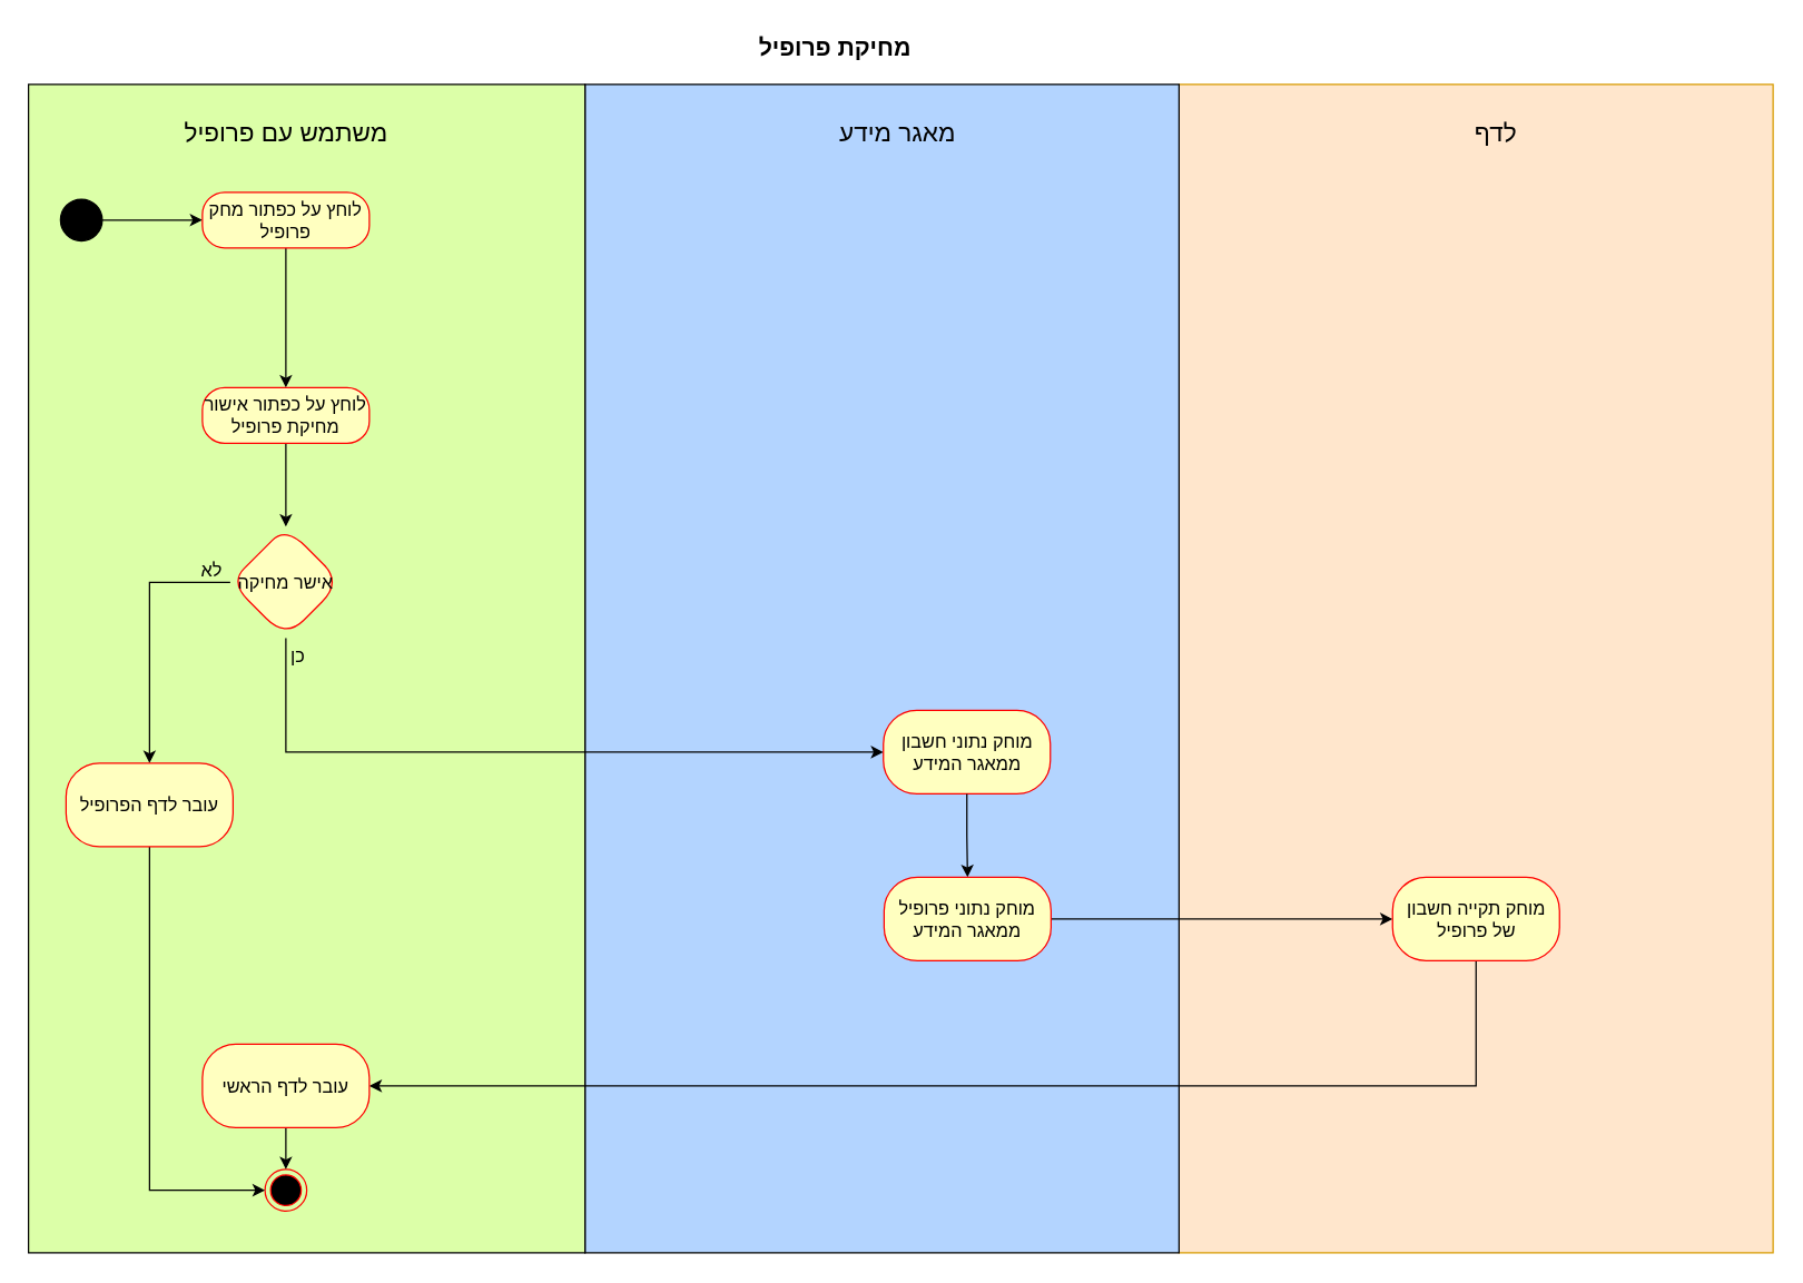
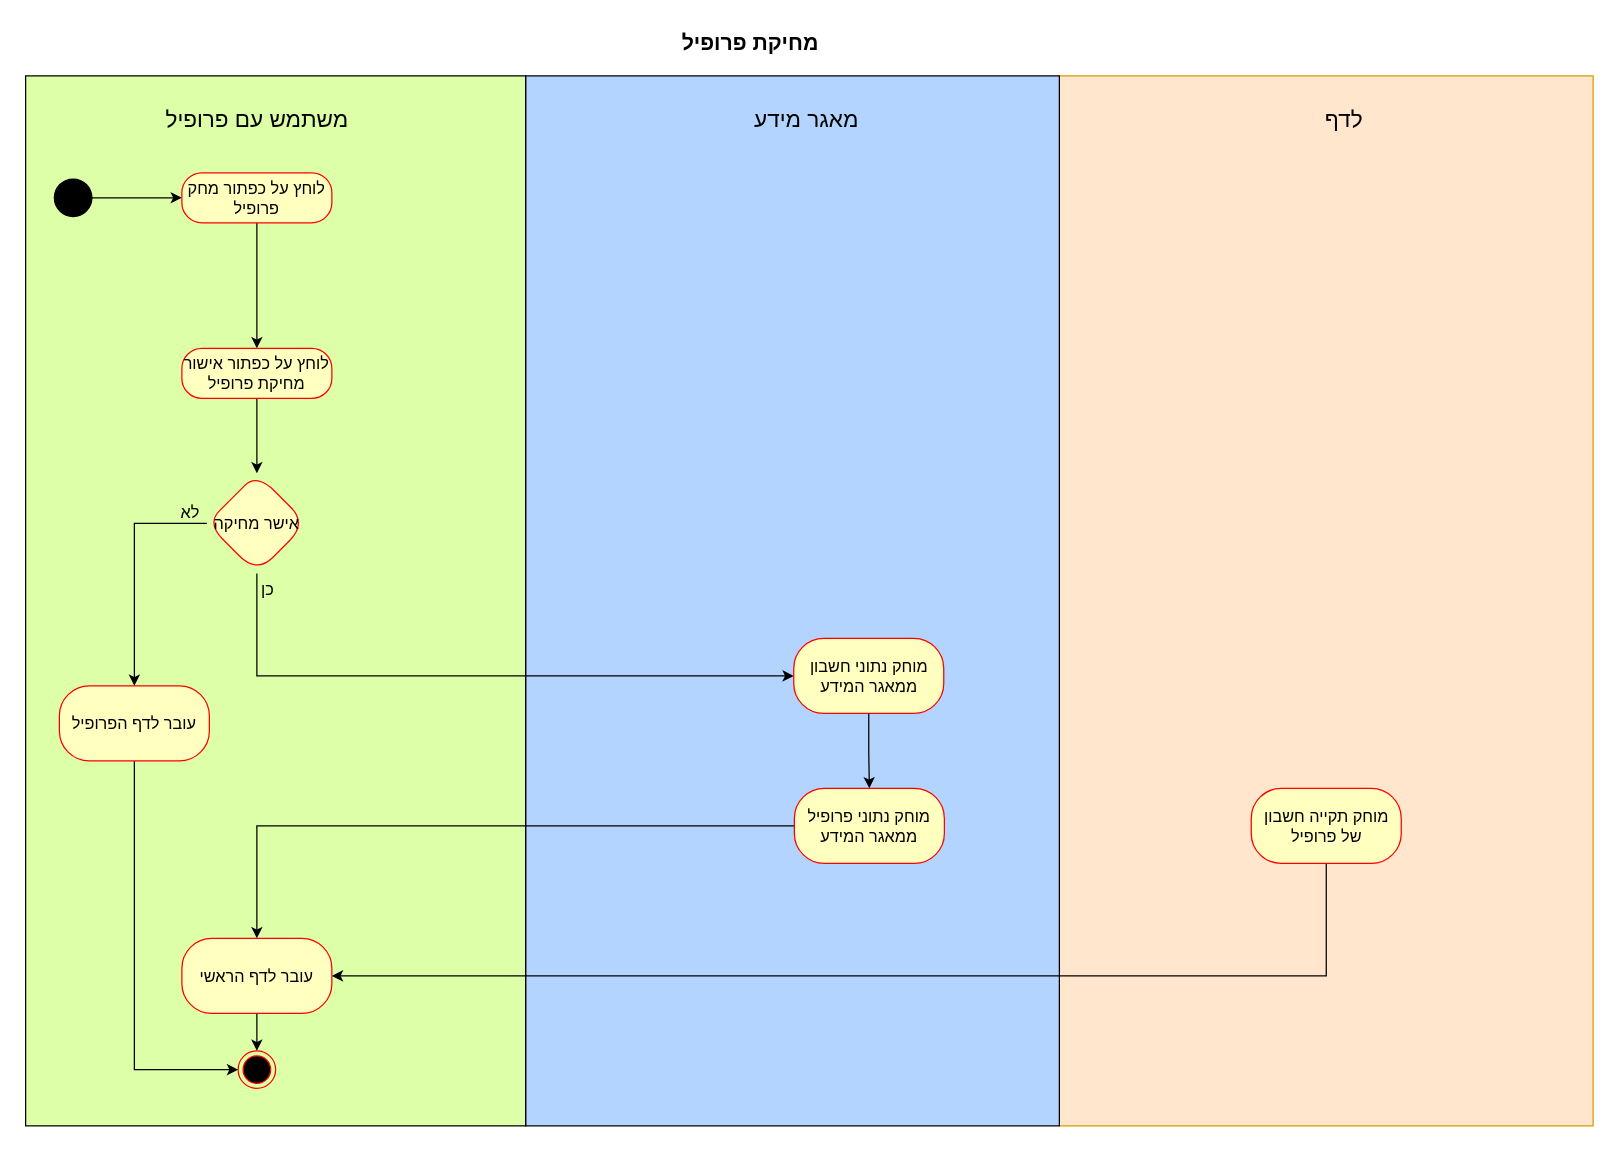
- <mxCell id="25" value="" style="edgeStyle=orthogonalEdgeStyle;rounded=0;orthogonalLoop=1;jettySize=auto;html=1;" edge="1" parent="1" source="26" target="28"><mxGeometry relative="1" as="geometry" /></mxCell>
+ <mxCell id="25" value="" style="edgeStyle=orthogonalEdgeStyle;rounded=0;orthogonalLoop=1;jettySize=auto;html=1;" edge="1" parent="1" source="26" target="30"><mxGeometry relative="1" as="geometry" /></mxCell>
